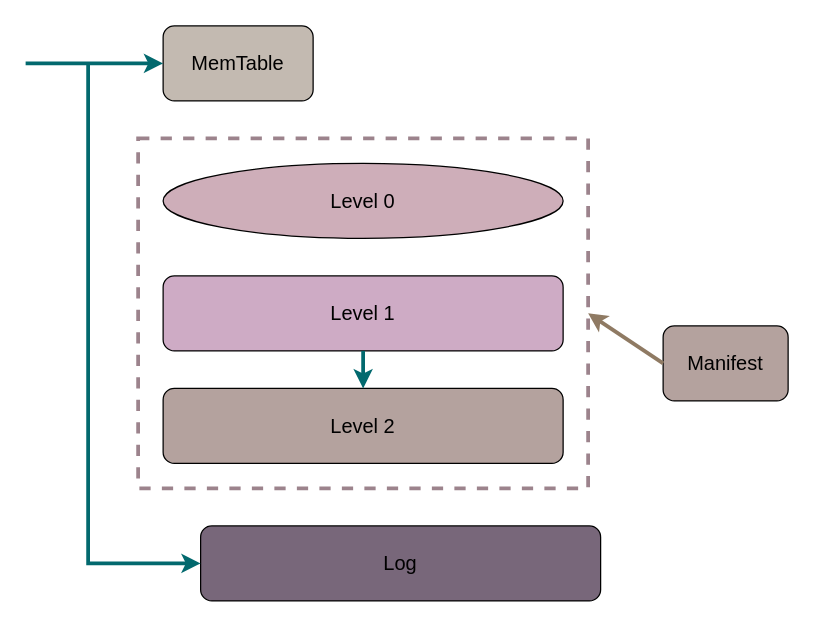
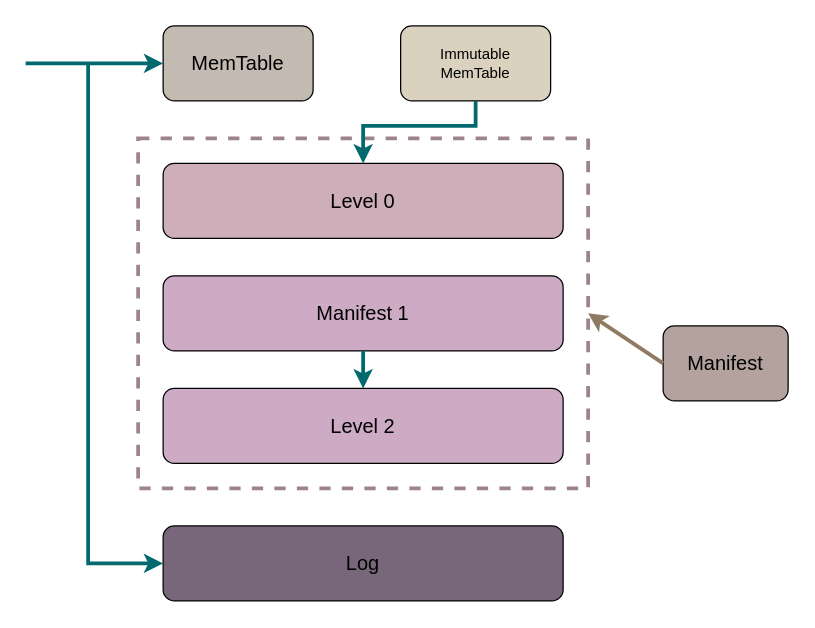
+ <mxCell id="4" value="Immutable &lt;br&gt;MemTable" style="rounded=1;whiteSpace=wrap;html=1;fillColor=#DAD1BE;" vertex="1" parent="1"><mxGeometry x="320" y="20" width="120" height="60" as="geometry" /></mxCell>
+ <mxCell id="11" value="" style="endArrow=classic;html=1;fontSize=16;strokeWidth=3;strokeColor=#02696E;entryX=0.5;entryY=0;entryDx=0;entryDy=0;exitX=0.5;exitY=1;exitDx=0;exitDy=0;edgeStyle=elbowEdgeStyle;elbow=vertical;rounded=0;" edge="1" parent="1" source="4" target="5"><mxGeometry width="50" height="50" relative="1" as="geometry"><mxPoint x="260" y="70" as="sourcePoint" /><mxPoint x="330" y="70" as="targetPoint" /><Array as="points"><mxPoint x="340" y="100" /></Array></mxGeometry></mxCell>
- <mxCell id="5" value="Level 0" style="ellipse;whiteSpace=wrap;html=1;fontSize=16;fillColor=#CEAEB9;" vertex="1" parent="1"><mxGeometry x="130" y="130" width="320" height="60" as="geometry" /></mxCell>
+ <mxCell id="5" value="Level 0" style="rounded=1;whiteSpace=wrap;html=1;fontSize=16;fillColor=#CEAEB9;" vertex="1" parent="1"><mxGeometry x="130" y="130" width="320" height="60" as="geometry" /></mxCell>
- <mxCell id="6" value="Level 1" style="rounded=1;whiteSpace=wrap;html=1;fontSize=16;fillColor=#CEABC5;" vertex="1" parent="1"><mxGeometry x="130" y="220" width="320" height="60" as="geometry" /></mxCell>
+ <mxCell id="6" value="Manifest 1" style="rounded=1;whiteSpace=wrap;html=1;fontSize=16;fillColor=#CEABC5;" vertex="1" parent="1"><mxGeometry x="130" y="220" width="320" height="60" as="geometry" /></mxCell>
- <mxCell id="7" value="Level 2" style="rounded=1;whiteSpace=wrap;html=1;fontSize=16;fillColor=#b4a29e;" vertex="1" parent="1"><mxGeometry x="130" y="310" width="320" height="60" as="geometry" /></mxCell>
+ <mxCell id="7" value="Level 2" style="rounded=1;whiteSpace=wrap;html=1;fontSize=16;fillColor=#CEABC5;" vertex="1" parent="1"><mxGeometry x="130" y="310" width="320" height="60" as="geometry" /></mxCell>
- <mxCell id="9" value="Log" style="rounded=1;whiteSpace=wrap;html=1;fontSize=16;fillColor=#78677A;" vertex="1" parent="1"><mxGeometry x="160" y="420" width="320" height="60" as="geometry" /></mxCell>
+ <mxCell id="9" value="Log" style="rounded=1;whiteSpace=wrap;html=1;fontSize=16;fillColor=#78677A;" vertex="1" parent="1"><mxGeometry x="130" y="420" width="320" height="60" as="geometry" /></mxCell>
